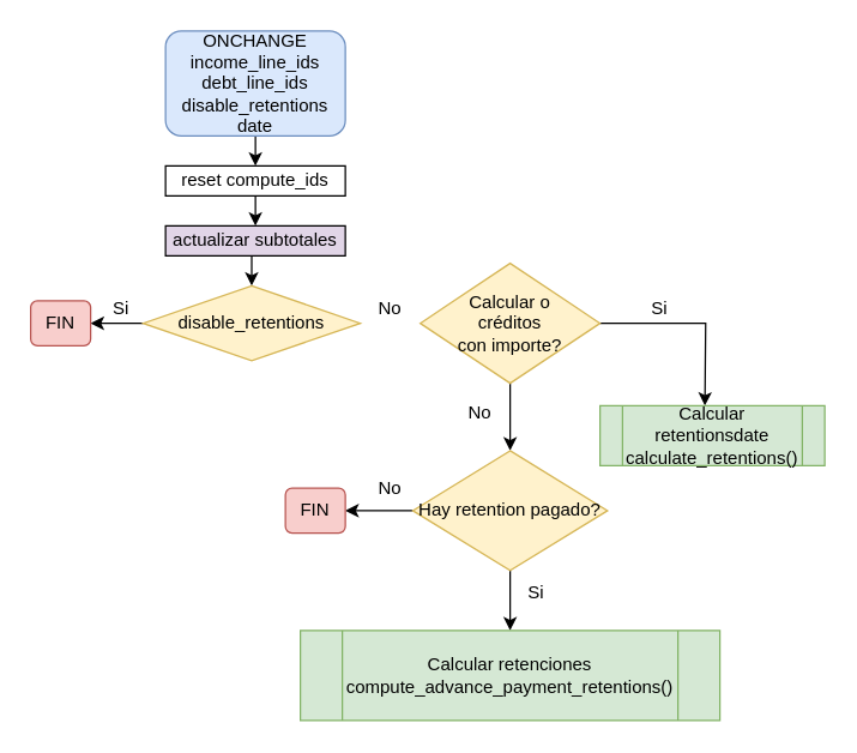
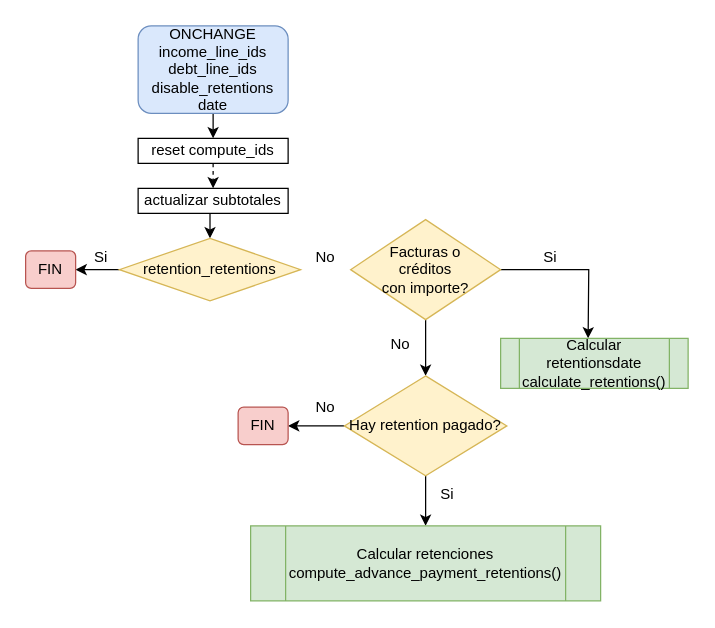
- <mxCell id="3" style="edgeStyle=orthogonalEdgeStyle;rounded=0;orthogonalLoop=1;jettySize=auto;html=1;exitX=0.5;exitY=1;exitDx=0;exitDy=0;entryX=0.5;entryY=0;entryDx=0;entryDy=0;" edge="1" parent="1" source="4" target="6"><mxGeometry relative="1" as="geometry" /></mxCell>
+ <mxCell id="3" style="edgeStyle=orthogonalEdgeStyle;rounded=0;orthogonalLoop=1;jettySize=auto;html=1;exitX=0.5;exitY=1;exitDx=0;exitDy=0;entryX=0.5;entryY=0;entryDx=0;entryDy=0;dashed=1;" edge="1" parent="1" source="4" target="6"><mxGeometry relative="1" as="geometry" /></mxCell>
- <mxCell id="6" value="actualizar subtotales" style="rounded=0;whiteSpace=wrap;html=1;fillColor=#e1d5e7;" vertex="1" parent="1"><mxGeometry x="110" y="150" width="120" height="20" as="geometry" /></mxCell>
+ <mxCell id="6" value="actualizar subtotales" style="rounded=0;whiteSpace=wrap;html=1;" vertex="1" parent="1"><mxGeometry x="110" y="150" width="120" height="20" as="geometry" /></mxCell>
- <mxCell id="8" value="disable_retentions" style="rhombus;whiteSpace=wrap;html=1;fillColor=#fff2cc;strokeColor=#d6b656;" vertex="1" parent="1"><mxGeometry x="95" y="190" width="145" height="50" as="geometry" /></mxCell>
+ <mxCell id="8" value="retention_retentions" style="rhombus;whiteSpace=wrap;html=1;fillColor=#fff2cc;strokeColor=#d6b656;" vertex="1" parent="1"><mxGeometry x="95" y="190" width="145" height="50" as="geometry" /></mxCell>
- <mxCell id="14" value="Calcular o&lt;br&gt;créditos&lt;br&gt;con importe?" style="rhombus;whiteSpace=wrap;html=1;fillColor=#fff2cc;strokeColor=#d6b656;" vertex="1" parent="1"><mxGeometry x="280" y="175" width="120" height="80" as="geometry" /></mxCell>
+ <mxCell id="14" value="Facturas o&lt;br&gt;créditos&lt;br&gt;con importe?" style="rhombus;whiteSpace=wrap;html=1;fillColor=#fff2cc;strokeColor=#d6b656;" vertex="1" parent="1"><mxGeometry x="280" y="175" width="120" height="80" as="geometry" /></mxCell>
